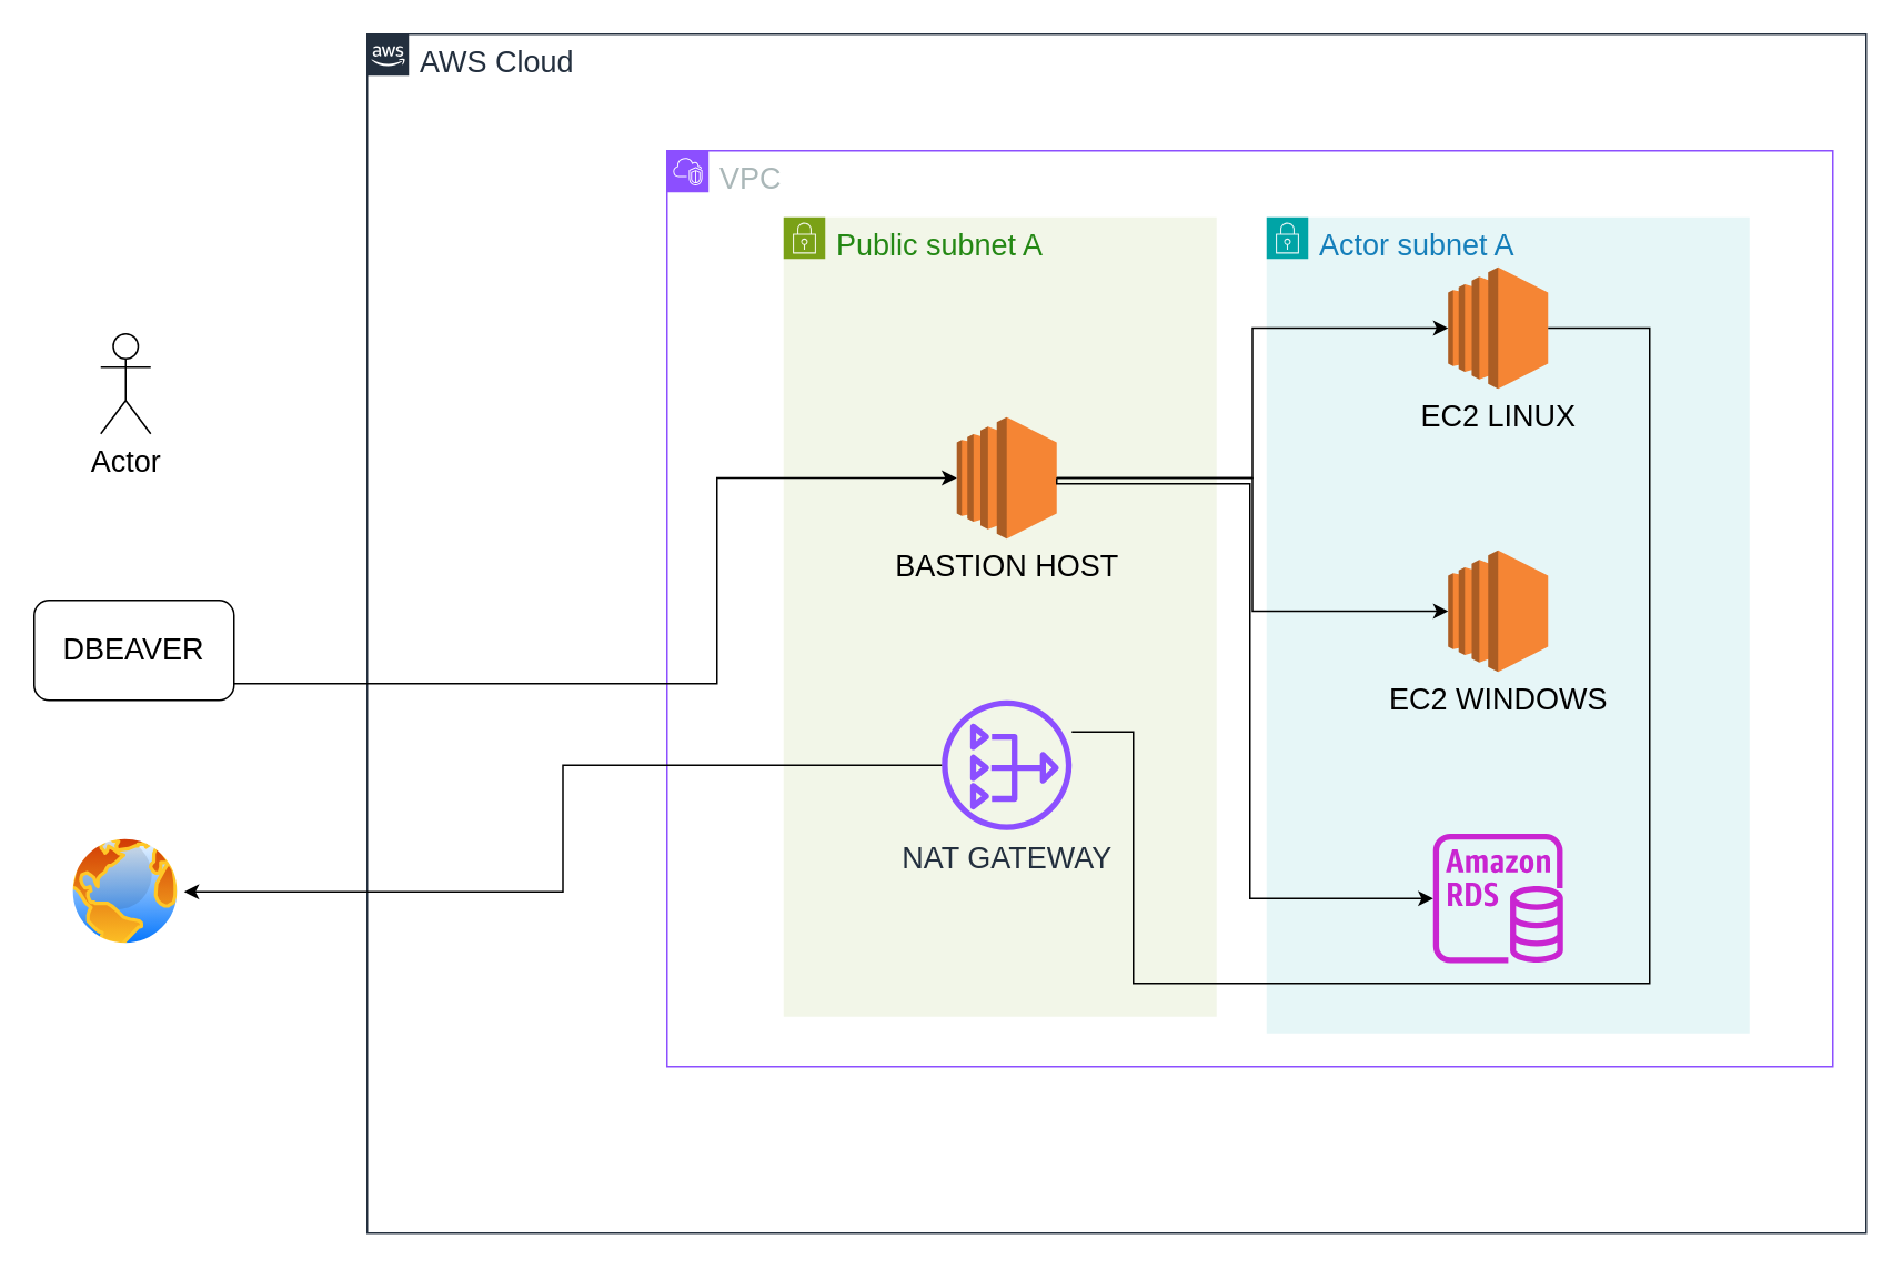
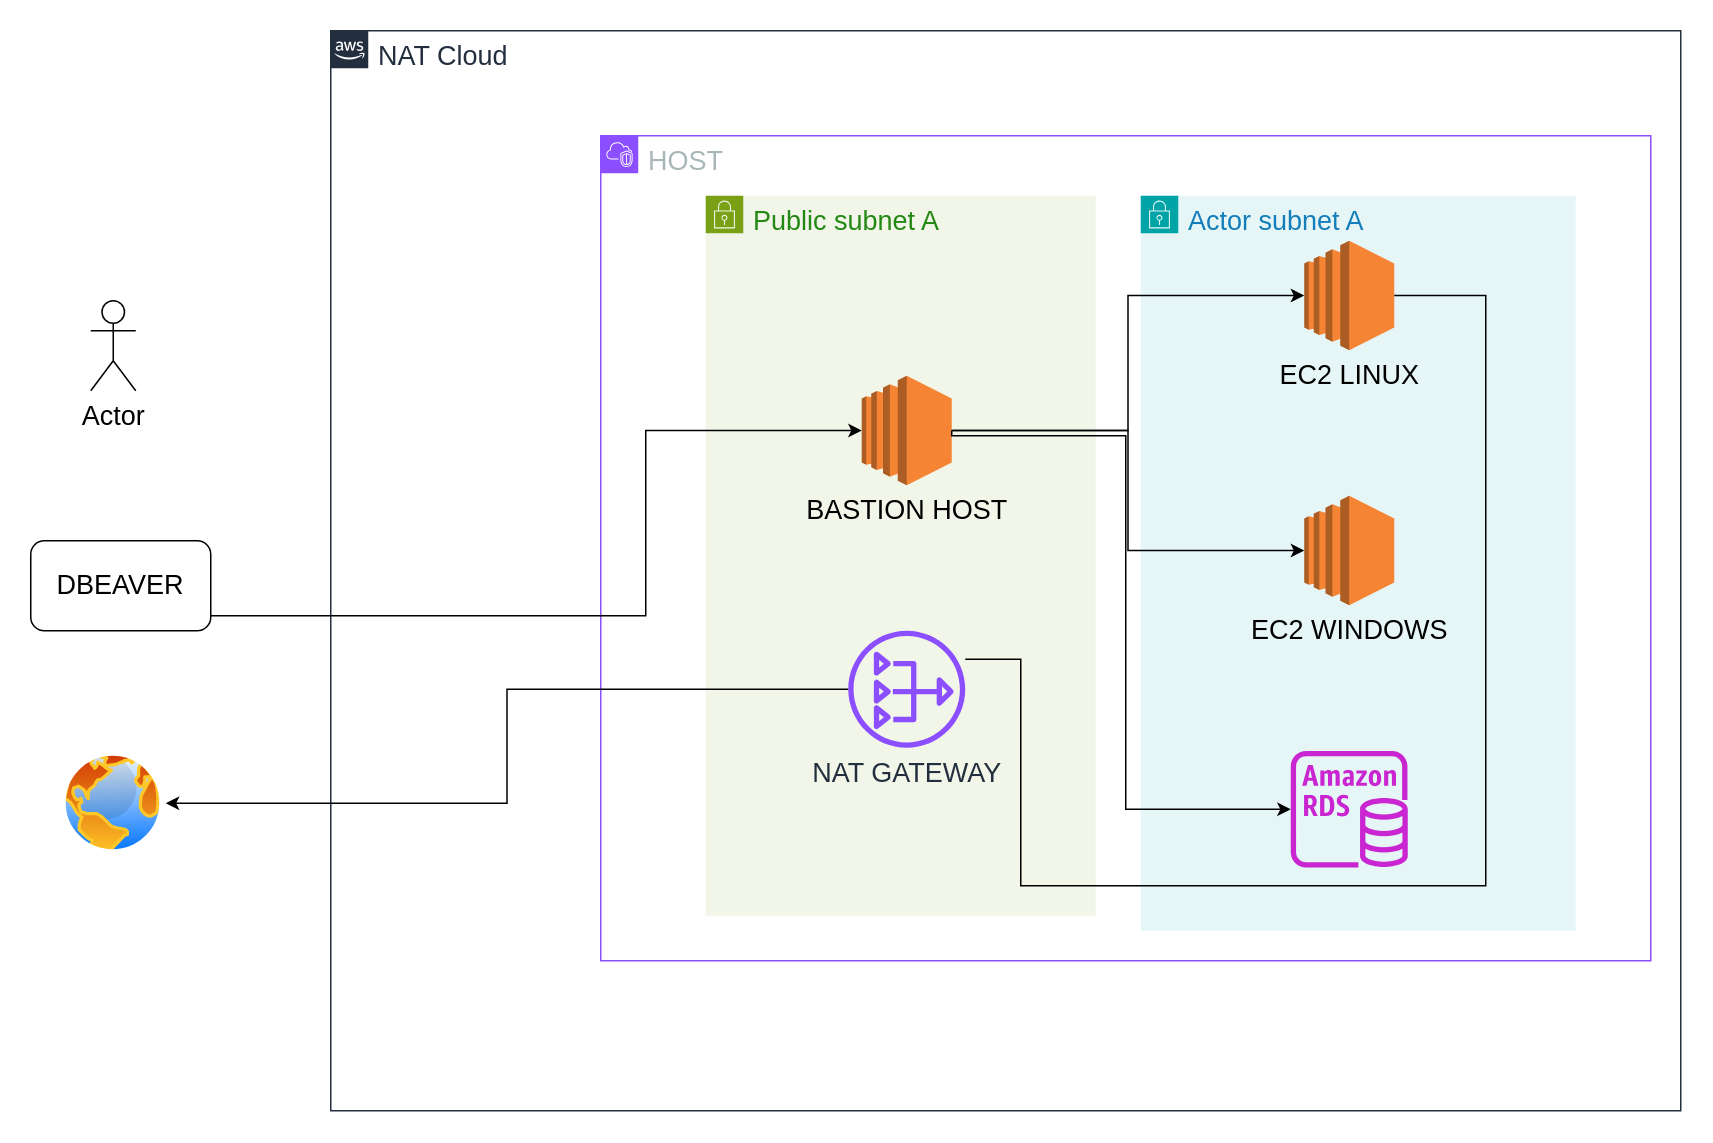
- <mxCell id="2" value="&lt;font style=&quot;font-size: 18px;&quot;&gt;AWS Cloud&lt;/font&gt;" style="points=[[0,0],[0.25,0],[0.5,0],[0.75,0],[1,0],[1,0.25],[1,0.5],[1,0.75],[1,1],[0.75,1],[0.5,1],[0.25,1],[0,1],[0,0.75],[0,0.5],[0,0.25]];outlineConnect=0;gradientColor=none;html=1;whiteSpace=wrap;fontSize=12;fontStyle=0;shape=mxgraph.aws4.group;grIcon=mxgraph.aws4.group_aws_cloud_alt;strokeColor=#232F3E;fillColor=none;verticalAlign=top;align=left;spacingLeft=30;fontColor=#232F3E;dashed=0;labelBackgroundColor=#ffffff;container=1;pointerEvents=0;collapsible=0;recursiveResize=0;" parent="1" vertex="1"><mxGeometry x="220" y="20" width="900" height="720" as="geometry" /></mxCell>
+ <mxCell id="2" value="&lt;font style=&quot;font-size: 18px;&quot;&gt;NAT Cloud&lt;/font&gt;" style="points=[[0,0],[0.25,0],[0.5,0],[0.75,0],[1,0],[1,0.25],[1,0.5],[1,0.75],[1,1],[0.75,1],[0.5,1],[0.25,1],[0,1],[0,0.75],[0,0.5],[0,0.25]];outlineConnect=0;gradientColor=none;html=1;whiteSpace=wrap;fontSize=12;fontStyle=0;shape=mxgraph.aws4.group;grIcon=mxgraph.aws4.group_aws_cloud_alt;strokeColor=#232F3E;fillColor=none;verticalAlign=top;align=left;spacingLeft=30;fontColor=#232F3E;dashed=0;labelBackgroundColor=#ffffff;container=1;pointerEvents=0;collapsible=0;recursiveResize=0;" parent="1" vertex="1"><mxGeometry x="220" y="20" width="900" height="720" as="geometry" /></mxCell>
- <mxCell id="3" value="&lt;font style=&quot;font-size: 18px;&quot;&gt;VPC&lt;/font&gt;" style="points=[[0,0],[0.25,0],[0.5,0],[0.75,0],[1,0],[1,0.25],[1,0.5],[1,0.75],[1,1],[0.75,1],[0.5,1],[0.25,1],[0,1],[0,0.75],[0,0.5],[0,0.25]];outlineConnect=0;gradientColor=none;html=1;whiteSpace=wrap;fontSize=12;fontStyle=0;container=1;pointerEvents=0;collapsible=0;recursiveResize=0;shape=mxgraph.aws4.group;grIcon=mxgraph.aws4.group_vpc2;strokeColor=#8C4FFF;fillColor=none;verticalAlign=top;align=left;spacingLeft=30;fontColor=#AAB7B8;dashed=0;" vertex="1" parent="2"><mxGeometry x="180" y="70" width="700" height="550" as="geometry" /></mxCell>
+ <mxCell id="3" value="&lt;font style=&quot;font-size: 18px;&quot;&gt;HOST&lt;/font&gt;" style="points=[[0,0],[0.25,0],[0.5,0],[0.75,0],[1,0],[1,0.25],[1,0.5],[1,0.75],[1,1],[0.75,1],[0.5,1],[0.25,1],[0,1],[0,0.75],[0,0.5],[0,0.25]];outlineConnect=0;gradientColor=none;html=1;whiteSpace=wrap;fontSize=12;fontStyle=0;container=1;pointerEvents=0;collapsible=0;recursiveResize=0;shape=mxgraph.aws4.group;grIcon=mxgraph.aws4.group_vpc2;strokeColor=#8C4FFF;fillColor=none;verticalAlign=top;align=left;spacingLeft=30;fontColor=#AAB7B8;dashed=0;" vertex="1" parent="2"><mxGeometry x="180" y="70" width="700" height="550" as="geometry" /></mxCell>
